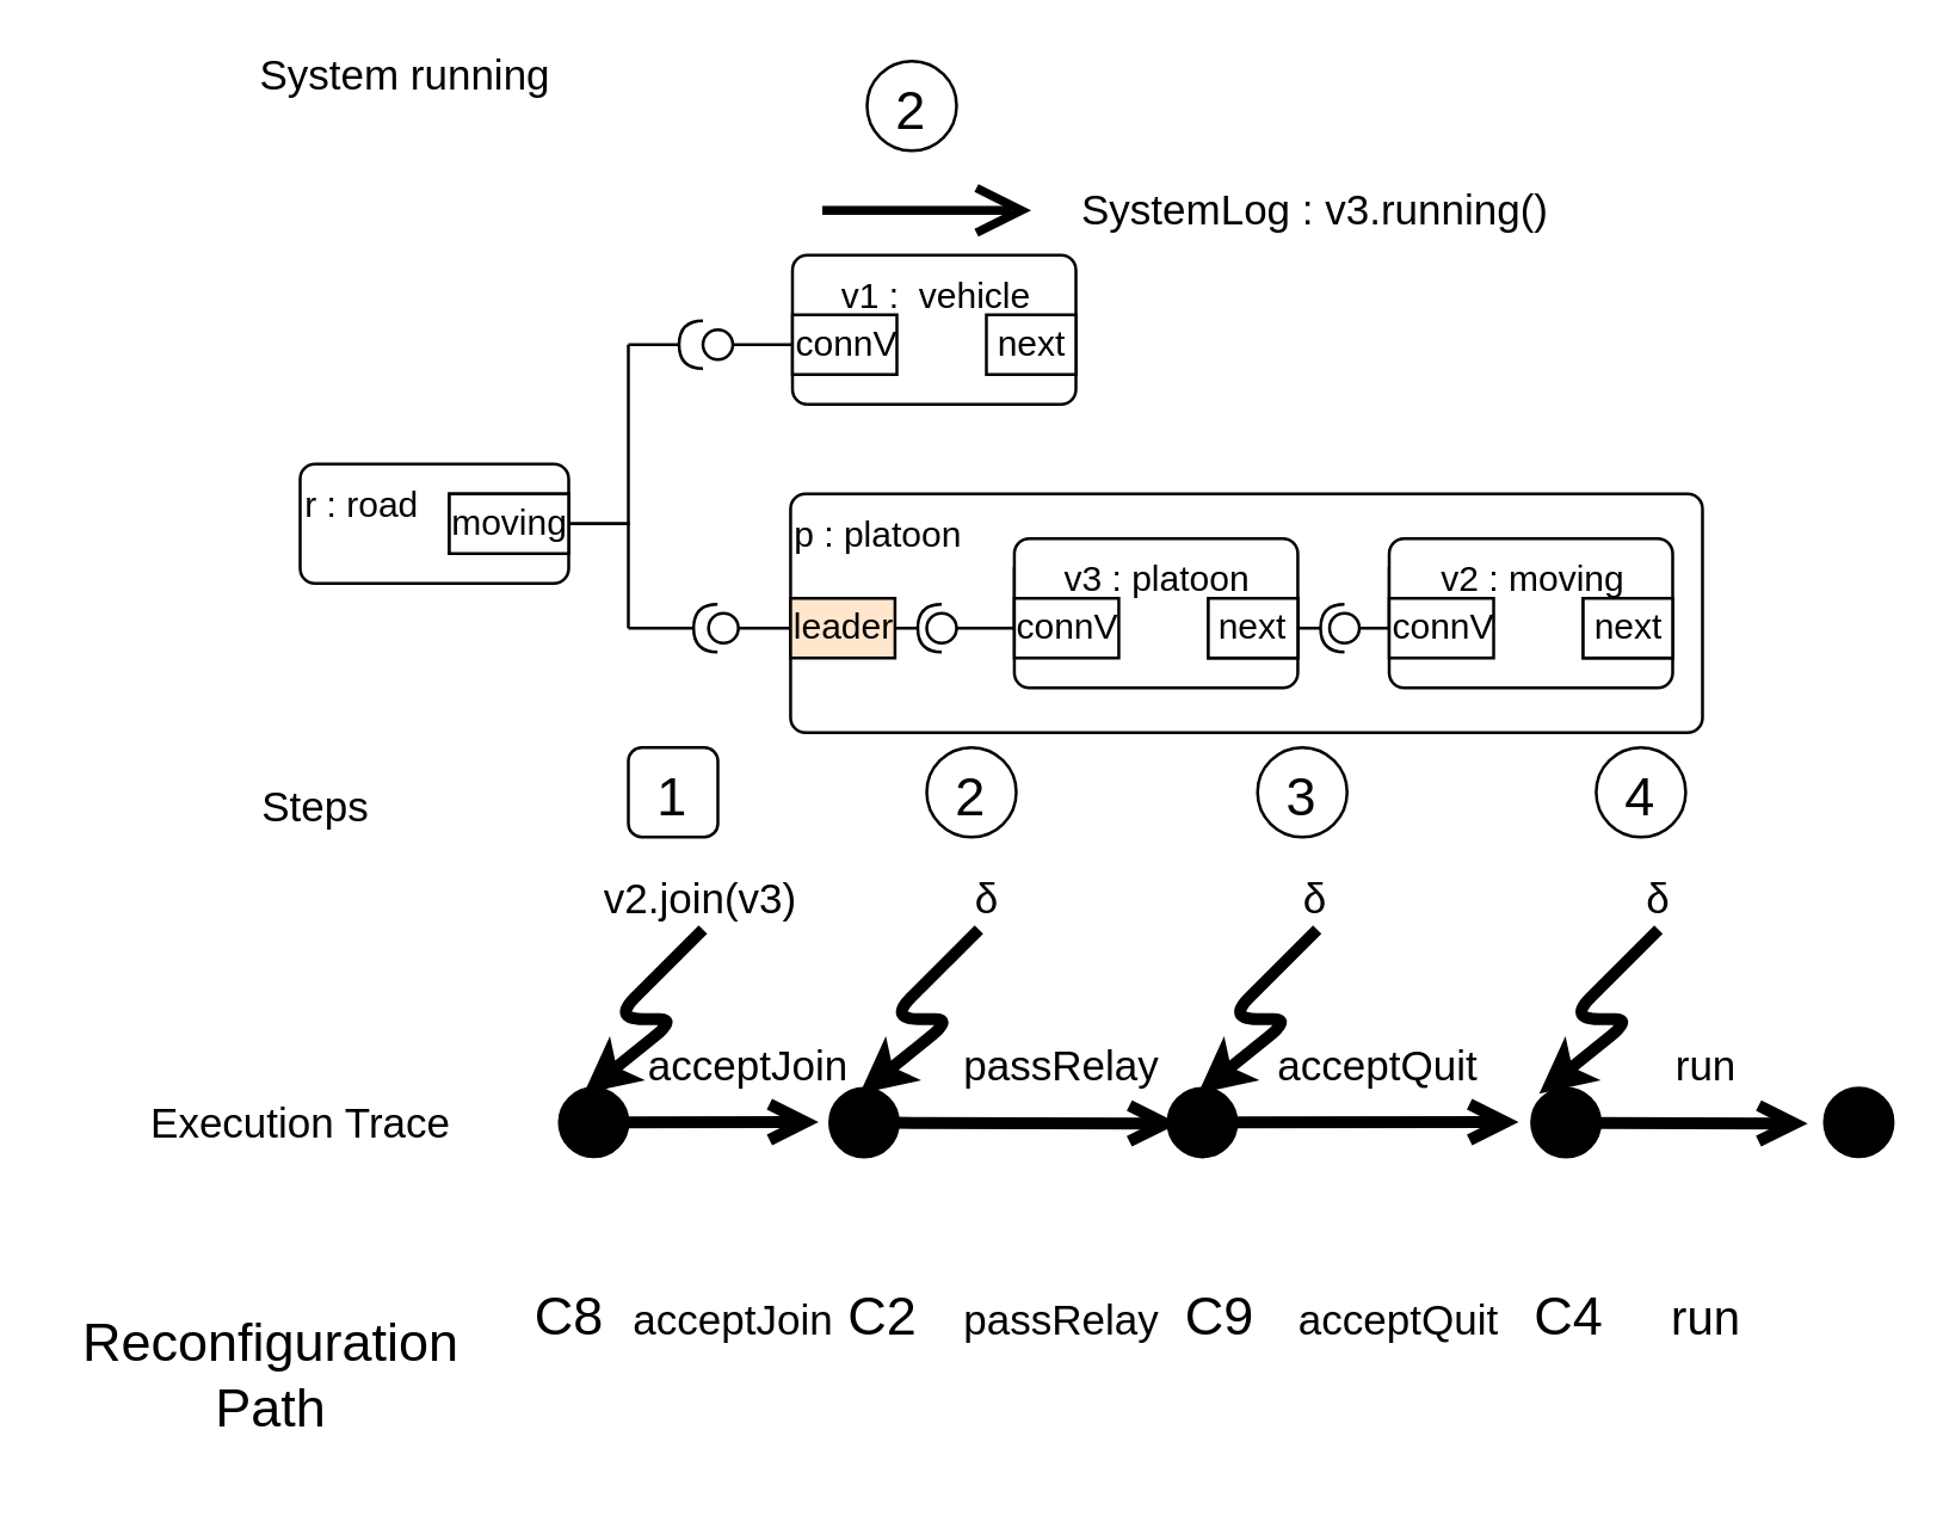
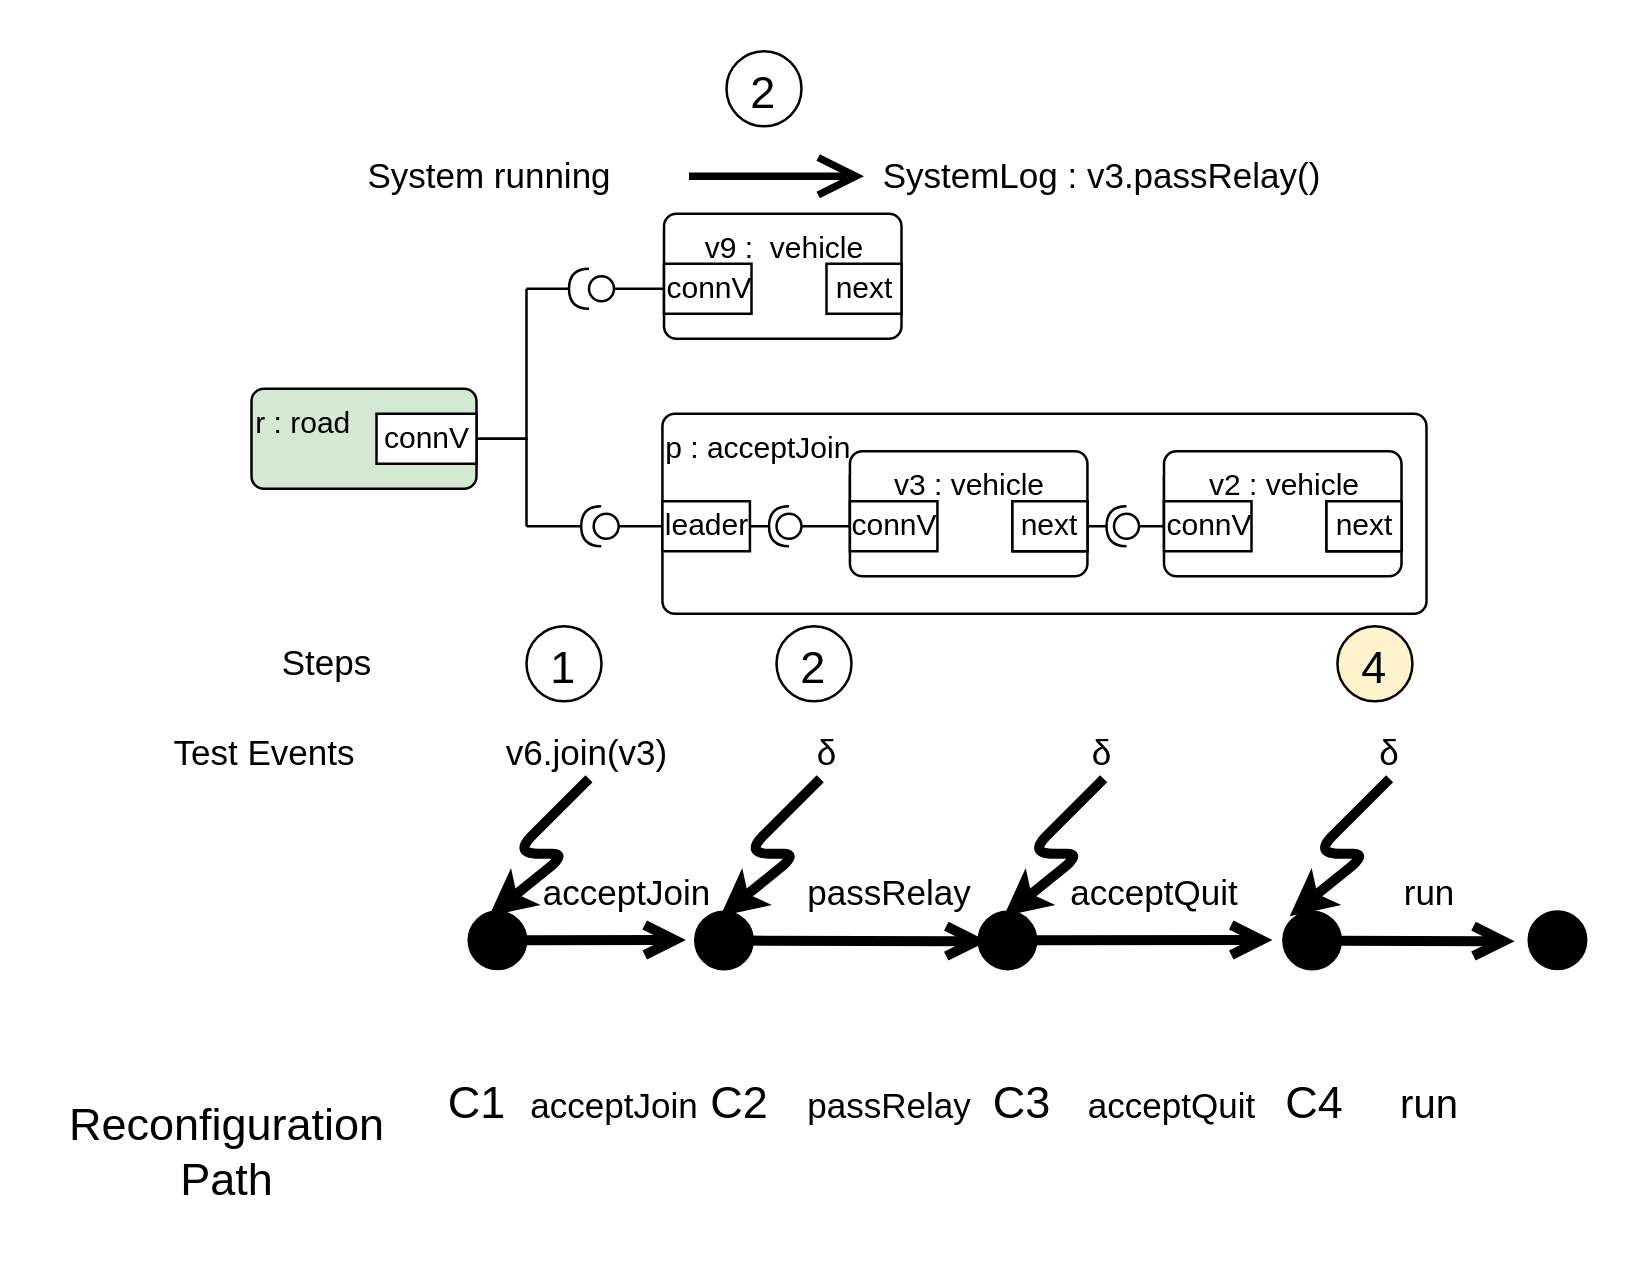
- <mxCell id="36" value="&lt;font style=&quot;font-size: 14px&quot;&gt;System running&lt;br&gt;&lt;/font&gt;" style="text;html=1;align=center;verticalAlign=middle;resizable=0;points=[];autosize=1;" parent="1" vertex="1"><mxGeometry x="80" y="15" width="110" height="20" as="geometry" /></mxCell>
+ <mxCell id="36" value="&lt;font style=&quot;font-size: 14px&quot;&gt;System running&lt;br&gt;&lt;/font&gt;" style="text;html=1;align=center;verticalAlign=middle;resizable=0;points=[];autosize=1;" parent="1" vertex="1"><mxGeometry x="140" y="60" width="110" height="20" as="geometry" /></mxCell>
- <mxCell id="38" value="&lt;font style=&quot;font-size: 14px&quot;&gt;SystemLog : v3.running()&lt;/font&gt;" style="text;html=1;align=center;verticalAlign=middle;resizable=0;points=[];autosize=1;" parent="1" vertex="1"><mxGeometry x="345" y="60" width="190" height="20" as="geometry" /></mxCell>
+ <mxCell id="38" value="&lt;font style=&quot;font-size: 14px&quot;&gt;SystemLog : v3.passRelay()&lt;/font&gt;" style="text;html=1;align=center;verticalAlign=middle;resizable=0;points=[];autosize=1;" parent="1" vertex="1"><mxGeometry x="345" y="60" width="190" height="20" as="geometry" /></mxCell>
- <mxCell id="24" value="v1 :&amp;nbsp; vehicle" style="html=1;align=center;verticalAlign=top;rounded=1;absoluteArcSize=1;arcSize=10;dashed=0;" parent="1" vertex="1"><mxGeometry x="265" y="85" width="95" height="50" as="geometry" /></mxCell>
+ <mxCell id="24" value="v9 :&amp;nbsp; vehicle" style="html=1;align=center;verticalAlign=top;rounded=1;absoluteArcSize=1;arcSize=10;dashed=0;" parent="1" vertex="1"><mxGeometry x="265" y="85" width="95" height="50" as="geometry" /></mxCell>
- <mxCell id="22" value="&lt;div align=&quot;left&quot;&gt;r : road&lt;/div&gt;" style="html=1;align=left;verticalAlign=top;rounded=1;absoluteArcSize=1;arcSize=10;dashed=0;" parent="1" vertex="1"><mxGeometry x="100" y="155" width="90" height="40" as="geometry" /></mxCell>
+ <mxCell id="22" value="&lt;div align=&quot;left&quot;&gt;r : road&lt;/div&gt;" style="html=1;align=left;verticalAlign=top;rounded=1;absoluteArcSize=1;arcSize=10;dashed=0;fillColor=#d5e8d4;" parent="1" vertex="1"><mxGeometry x="100" y="155" width="90" height="40" as="geometry" /></mxCell>
- <mxCell id="31" value="moving" style="html=1;" parent="1" vertex="1"><mxGeometry x="150" y="165" width="40" height="20" as="geometry" /></mxCell>
- <mxCell id="2" value="p : platoon" style="html=1;align=left;verticalAlign=top;rounded=1;absoluteArcSize=1;arcSize=10;dashed=0;" parent="1" vertex="1"><mxGeometry x="264.37" y="165" width="305.63" height="80" as="geometry" /></mxCell>
+ <mxCell id="2" value="p : acceptJoin" style="html=1;align=left;verticalAlign=top;rounded=1;absoluteArcSize=1;arcSize=10;dashed=0;" parent="1" vertex="1"><mxGeometry x="264.37" y="165" width="305.63" height="80" as="geometry" /></mxCell>
- <mxCell id="4" value="v3 : platoon" style="html=1;align=center;verticalAlign=top;rounded=1;absoluteArcSize=1;arcSize=10;dashed=0;" parent="1" vertex="1"><mxGeometry x="339.37" y="180" width="95" height="50" as="geometry" /></mxCell>
+ <mxCell id="4" value="v3 : vehicle" style="html=1;align=center;verticalAlign=top;rounded=1;absoluteArcSize=1;arcSize=10;dashed=0;" parent="1" vertex="1"><mxGeometry x="339.37" y="180" width="95" height="50" as="geometry" /></mxCell>
- <mxCell id="8" value="v2 : moving" style="html=1;align=center;verticalAlign=top;rounded=1;absoluteArcSize=1;arcSize=10;dashed=0;" parent="1" vertex="1"><mxGeometry x="465" y="180" width="95" height="50" as="geometry" /></mxCell>
+ <mxCell id="8" value="v2 : vehicle" style="html=1;align=center;verticalAlign=top;rounded=1;absoluteArcSize=1;arcSize=10;dashed=0;" parent="1" vertex="1"><mxGeometry x="465" y="180" width="95" height="50" as="geometry" /></mxCell>
- <mxCell id="14" value="leader" style="html=1;fillColor=#ffe6cc;" parent="1" vertex="1"><mxGeometry x="264.37" y="200" width="35" height="20" as="geometry" /></mxCell>
+ <mxCell id="14" value="leader" style="html=1;" parent="1" vertex="1"><mxGeometry x="264.37" y="200" width="35" height="20" as="geometry" /></mxCell>
- <mxCell id="57" value="1" style="fillColor=#ffffff;strokeColor=#000000;fontSize=18;rounded=1;" vertex="1" parent="1"><mxGeometry x="210" y="250" width="30" height="30" as="geometry" /></mxCell>
+ <mxCell id="57" value="1" style="ellipse;fillColor=#ffffff;strokeColor=#000000;fontSize=18;" vertex="1" parent="1"><mxGeometry x="210" y="250" width="30" height="30" as="geometry" /></mxCell>
- <mxCell id="55" value="3" style="ellipse;fillColor=#ffffff;strokeColor=#000000;fontSize=18;" vertex="1" parent="1"><mxGeometry x="420.88" y="250" width="30" height="30" as="geometry" /></mxCell>
- <mxCell id="54" value="4" style="ellipse;fillColor=#ffffff;strokeColor=#000000;fontSize=18;" vertex="1" parent="1"><mxGeometry x="534.37" y="250" width="30" height="30" as="geometry" /></mxCell>
+ <mxCell id="54" value="4" style="ellipse;fillColor=#fff2cc;strokeColor=#000000;fontSize=18;" vertex="1" parent="1"><mxGeometry x="534.37" y="250" width="30" height="30" as="geometry" /></mxCell>
- <mxCell id="62" value="&lt;font style=&quot;font-size: 14px&quot;&gt;Steps&lt;/font&gt;" style="text;html=1;align=center;verticalAlign=middle;resizable=0;points=[];autosize=1;strokeColor=none;" vertex="1" parent="1"><mxGeometry x="80" y="260" width="50" height="20" as="geometry" /></mxCell>
+ <mxCell id="62" value="&lt;font style=&quot;font-size: 14px&quot;&gt;Steps&lt;/font&gt;" style="text;html=1;align=center;verticalAlign=middle;resizable=0;points=[];autosize=1;strokeColor=none;" vertex="1" parent="1"><mxGeometry x="105" y="255" width="50" height="20" as="geometry" /></mxCell>
+ <mxCell id="39" value="&lt;font style=&quot;font-size: 14px&quot;&gt;Test Events &lt;/font&gt;" style="text;html=1;align=center;verticalAlign=middle;resizable=0;points=[];autosize=1;fontSize=18;" vertex="1" parent="1"><mxGeometry x="60" y="285" width="90" height="30" as="geometry" /></mxCell>
- <mxCell id="49" value="&lt;font style=&quot;font-size: 14px&quot;&gt;v2.join(v3)&lt;/font&gt;" style="text;html=1;align=center;verticalAlign=middle;resizable=0;points=[];autosize=1;fontSize=18;" vertex="1" parent="1"><mxGeometry x="194.38" y="285" width="80" height="30" as="geometry" /></mxCell>
+ <mxCell id="49" value="&lt;font style=&quot;font-size: 14px&quot;&gt;v6.join(v3)&lt;/font&gt;" style="text;html=1;align=center;verticalAlign=middle;resizable=0;points=[];autosize=1;fontSize=18;" vertex="1" parent="1"><mxGeometry x="194.38" y="285" width="80" height="30" as="geometry" /></mxCell>
- <mxCell id="63" value="&lt;font style=&quot;font-size: 14px&quot;&gt;Execution Trace&lt;/font&gt;" style="text;html=1;align=center;verticalAlign=middle;resizable=0;points=[];autosize=1;strokeColor=none;" vertex="1" parent="1"><mxGeometry x="40" y="366" width="120" height="20" as="geometry" /></mxCell>
- <mxCell id="42" value="C8" style="text;html=1;align=center;verticalAlign=middle;resizable=0;points=[];autosize=1;fontSize=18;" vertex="1" parent="1"><mxGeometry x="170" y="426" width="40" height="30" as="geometry" /></mxCell>
+ <mxCell id="42" value="C1" style="text;html=1;align=center;verticalAlign=middle;resizable=0;points=[];autosize=1;fontSize=18;" vertex="1" parent="1"><mxGeometry x="170" y="426" width="40" height="30" as="geometry" /></mxCell>
- <mxCell id="52" value="C9" style="text;html=1;align=center;verticalAlign=middle;resizable=0;points=[];autosize=1;fontSize=18;" vertex="1" parent="1"><mxGeometry x="388.38" y="426" width="40" height="30" as="geometry" /></mxCell>
+ <mxCell id="52" value="C3" style="text;html=1;align=center;verticalAlign=middle;resizable=0;points=[];autosize=1;fontSize=18;" vertex="1" parent="1"><mxGeometry x="388.38" y="426" width="40" height="30" as="geometry" /></mxCell>
